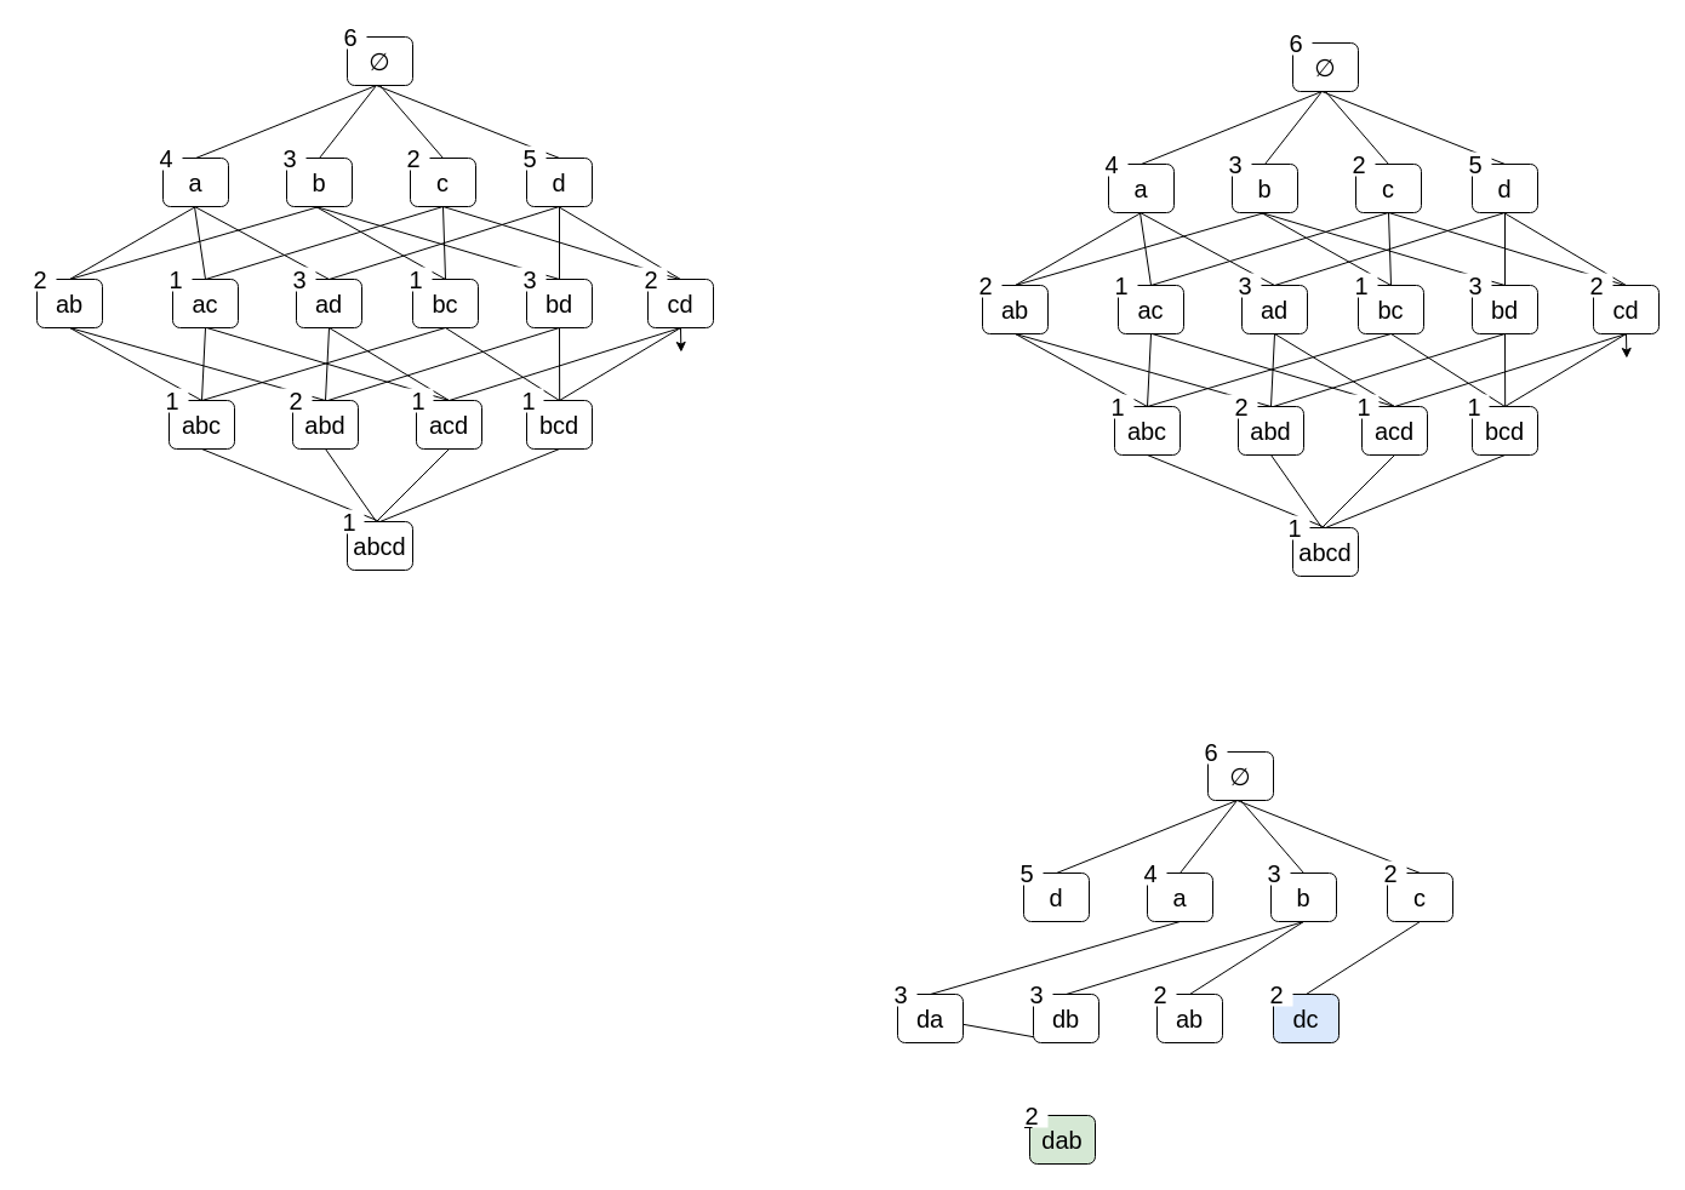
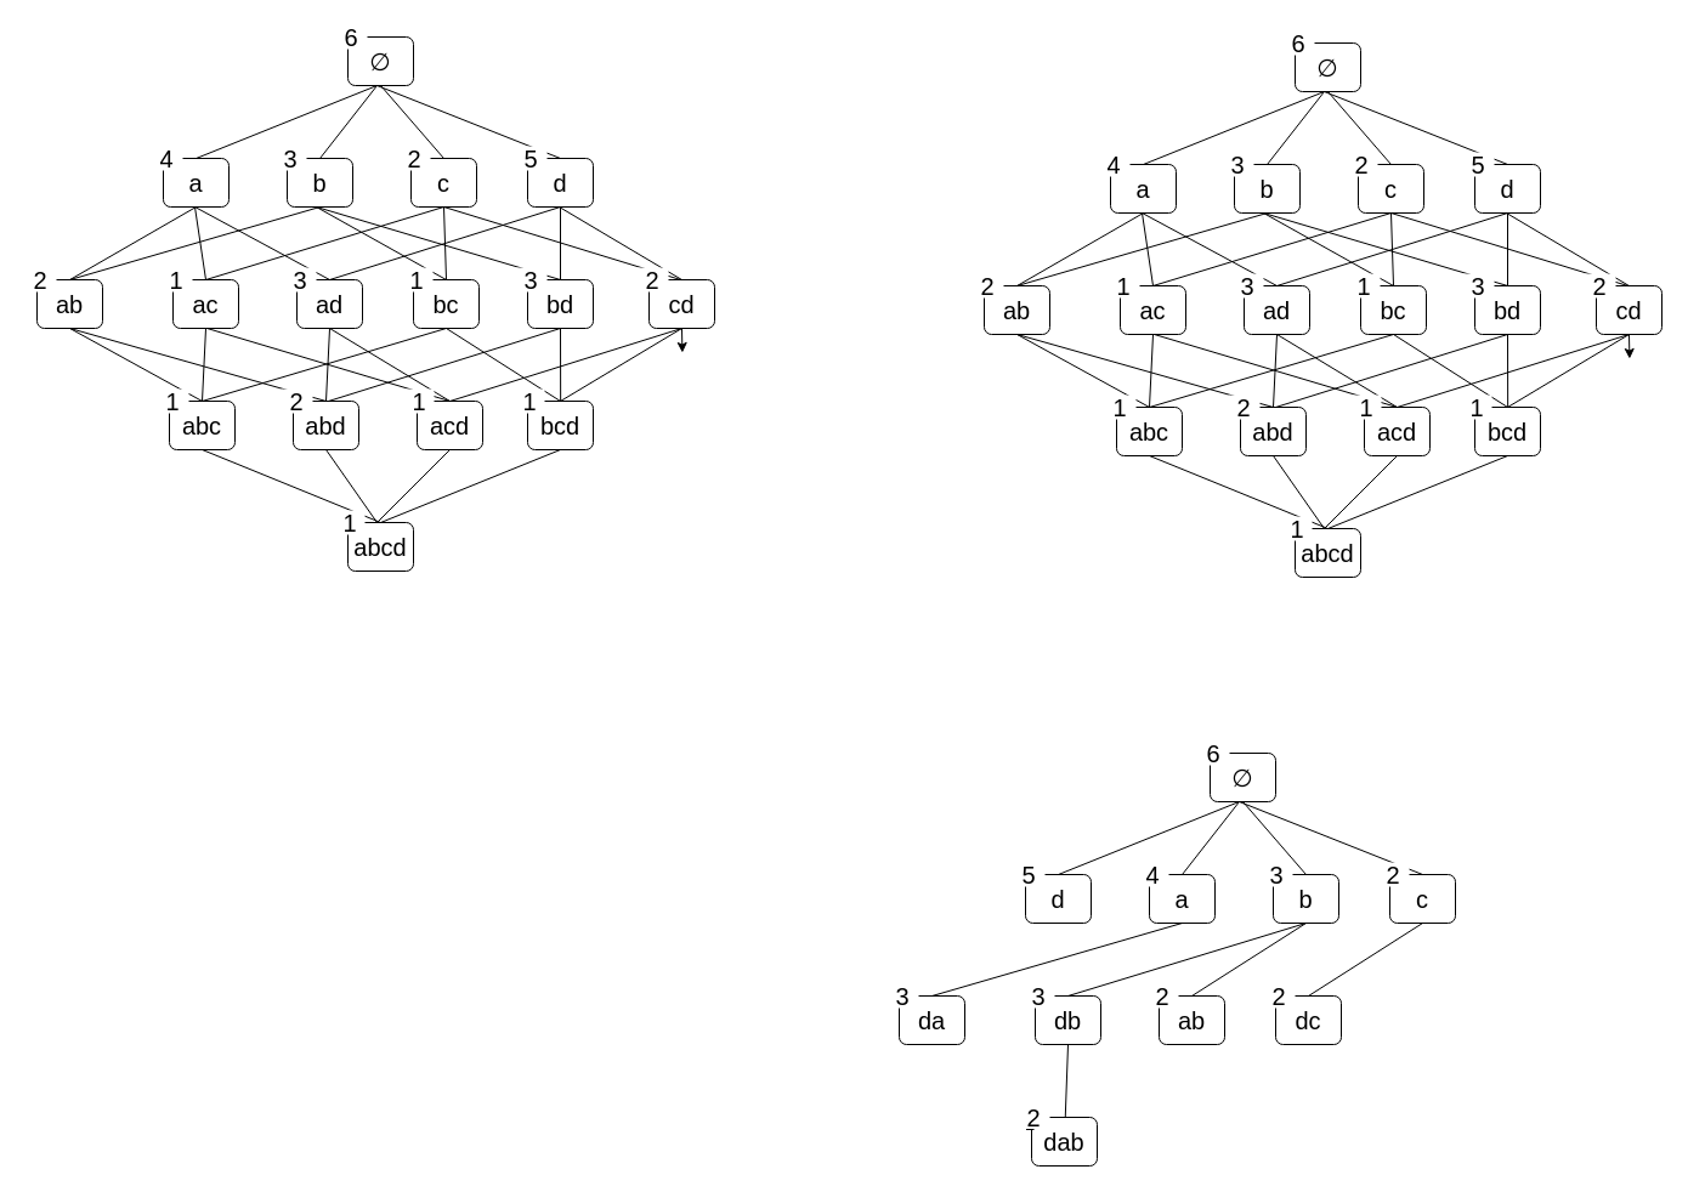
- <mxCell id="157" value="&lt;span style=&quot;font-size: 20px;&quot;&gt;dc&lt;/span&gt;" style="rounded=1;whiteSpace=wrap;html=1;fillColor=#dae8fc;" vertex="1" parent="1"><mxGeometry x="1050" y="820" width="54" height="40" as="geometry" /></mxCell>
+ <mxCell id="157" value="&lt;span style=&quot;font-size: 20px;&quot;&gt;dc&lt;/span&gt;" style="rounded=1;whiteSpace=wrap;html=1;" vertex="1" parent="1"><mxGeometry x="1050" y="820" width="54" height="40" as="geometry" /></mxCell>
- <mxCell id="152" style="rounded=0;orthogonalLoop=1;jettySize=auto;html=1;exitX=0.5;exitY=1;exitDx=0;exitDy=0;endArrow=none;endFill=0;" edge="1" parent="1" source="153" target="150"><mxGeometry relative="1" as="geometry" /></mxCell>
+ <mxCell id="152" style="rounded=0;orthogonalLoop=1;jettySize=auto;html=1;exitX=0.5;exitY=1;exitDx=0;exitDy=0;endArrow=none;endFill=0;" edge="1" parent="1" source="153" target="159"><mxGeometry relative="1" as="geometry" /></mxCell>
- <mxCell id="159" value="&lt;span style=&quot;font-size: 20px;&quot;&gt;dab&lt;/span&gt;" style="rounded=1;whiteSpace=wrap;html=1;fillColor=#d5e8d4;" vertex="1" parent="1"><mxGeometry x="849" y="920" width="54" height="40" as="geometry" /></mxCell>
+ <mxCell id="159" value="&lt;span style=&quot;font-size: 20px;&quot;&gt;dab&lt;/span&gt;" style="rounded=1;whiteSpace=wrap;html=1;" vertex="1" parent="1"><mxGeometry x="849" y="920" width="54" height="40" as="geometry" /></mxCell>
